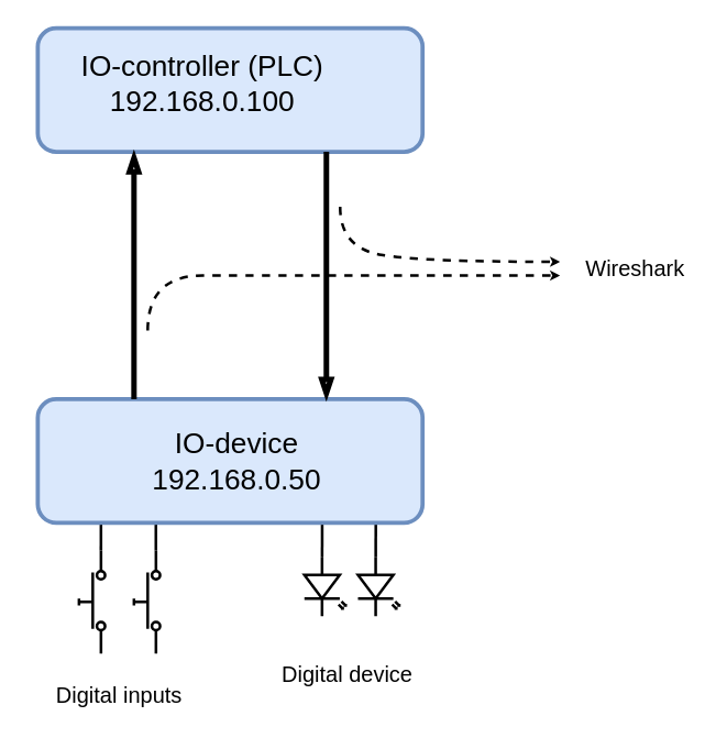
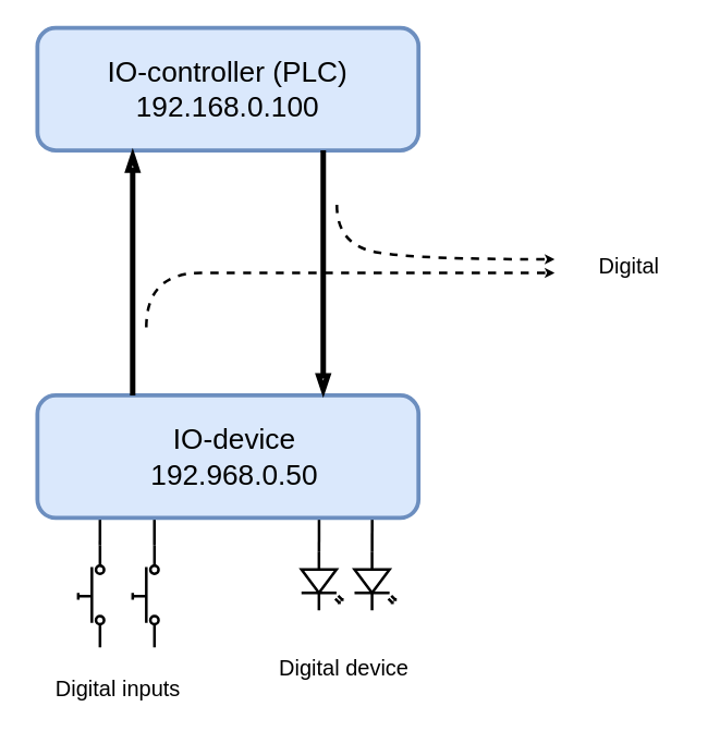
- <mxCell id="21" value="&lt;div&gt;IO-controller (PLC)&lt;/div&gt;192.168.0.100" style="text;html=1;strokeColor=none;fillColor=none;align=center;verticalAlign=middle;whiteSpace=wrap;rounded=0;fontFamily=Helvetica;fontSize=21;" parent="1" vertex="1"><mxGeometry x="57" y="40" width="180" height="40" as="geometry" /></mxCell>
+ <mxCell id="21" value="&lt;div&gt;IO-controller (PLC)&lt;/div&gt;192.168.0.100" style="text;html=1;strokeColor=none;fillColor=none;align=center;verticalAlign=middle;whiteSpace=wrap;rounded=0;fontFamily=Helvetica;fontSize=21;" parent="1" vertex="1"><mxGeometry x="77" y="45" width="180" height="40" as="geometry" /></mxCell>
- <mxCell id="20" value="&lt;font face=&quot;Helvetica&quot;&gt;Wireshark&lt;/font&gt;" style="text;html=1;strokeColor=none;fillColor=none;align=center;verticalAlign=middle;whiteSpace=wrap;rounded=0;flipH=0;flipV=1;fontSize=16;fontFamily=Helvetica;fontStyle=0" parent="1" vertex="1"><mxGeometry x="417" y="180" width="90" height="30" as="geometry" /></mxCell>
+ <mxCell id="20" value="&lt;font face=&quot;Helvetica&quot;&gt;Digital&lt;/font&gt;" style="text;html=1;strokeColor=none;fillColor=none;align=center;verticalAlign=middle;whiteSpace=wrap;rounded=0;flipH=0;flipV=1;fontSize=16;fontFamily=Helvetica;fontStyle=0" parent="1" vertex="1"><mxGeometry x="417" y="180" width="90" height="30" as="geometry" /></mxCell>
- <mxCell id="22" value="IO-device&lt;br&gt;192.168.0.50" style="text;html=1;strokeColor=none;fillColor=none;align=center;verticalAlign=middle;whiteSpace=wrap;rounded=0;fontFamily=Helvetica;fontSize=21;" parent="1" vertex="1"><mxGeometry x="82" y="315" width="180" height="40" as="geometry" /></mxCell>
+ <mxCell id="22" value="IO-device&lt;br&gt;192.968.0.50" style="text;html=1;strokeColor=none;fillColor=none;align=center;verticalAlign=middle;whiteSpace=wrap;rounded=0;fontFamily=Helvetica;fontSize=21;" parent="1" vertex="1"><mxGeometry x="82" y="315" width="180" height="40" as="geometry" /></mxCell>
